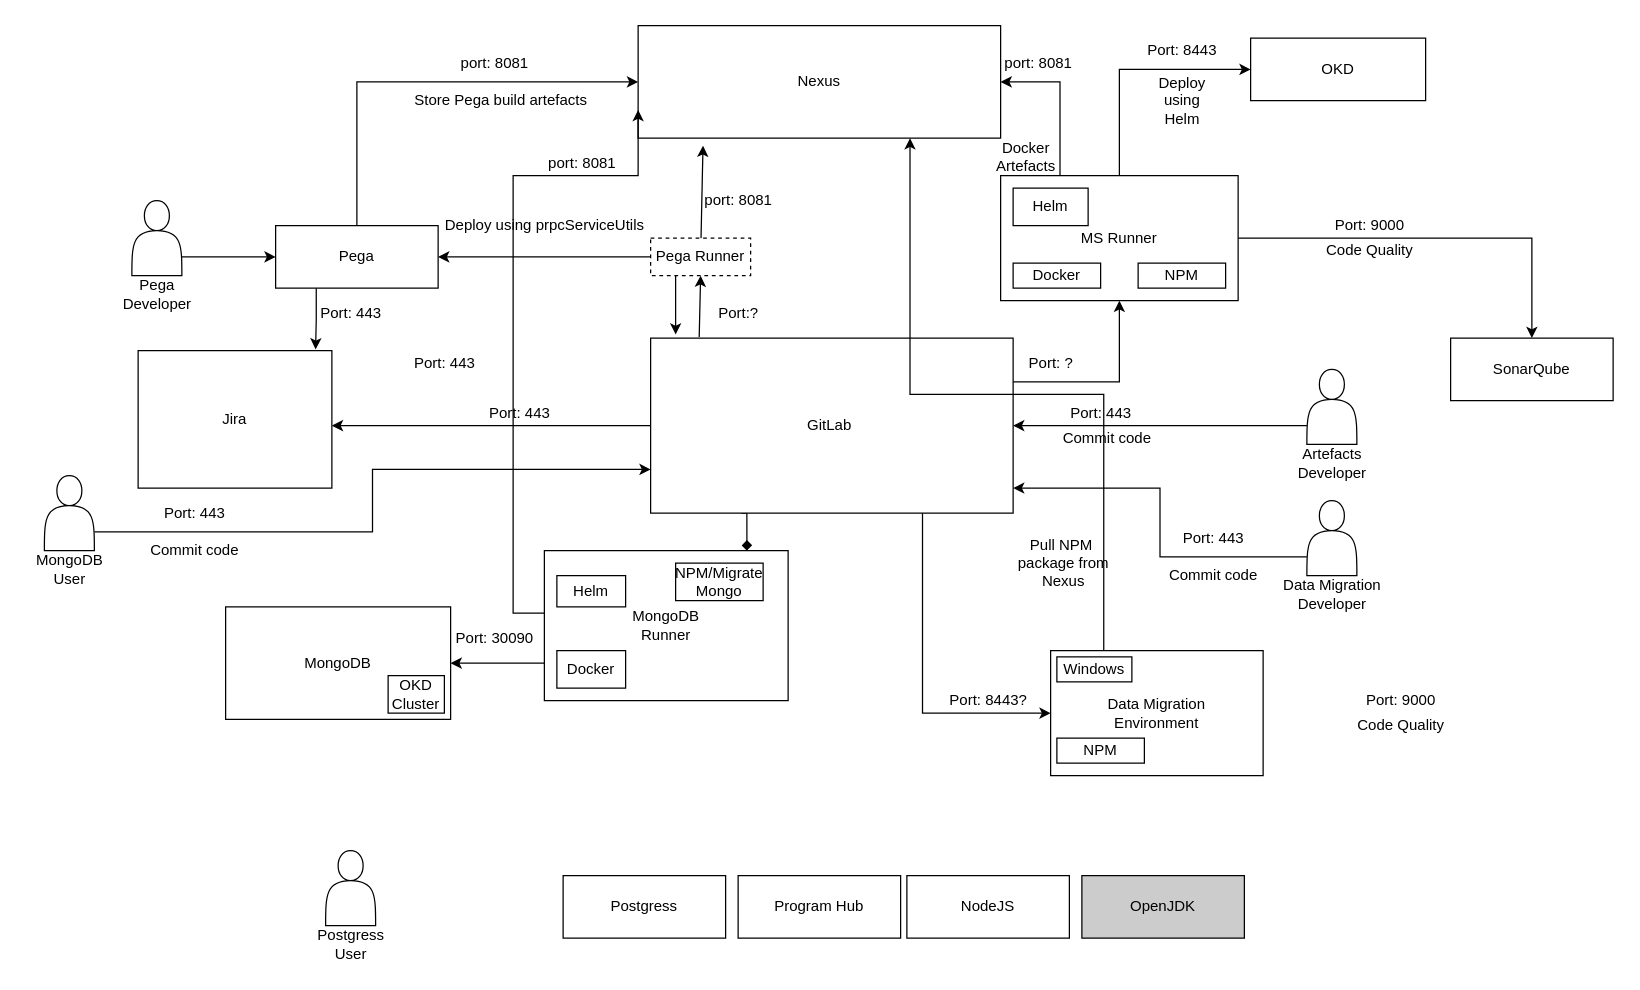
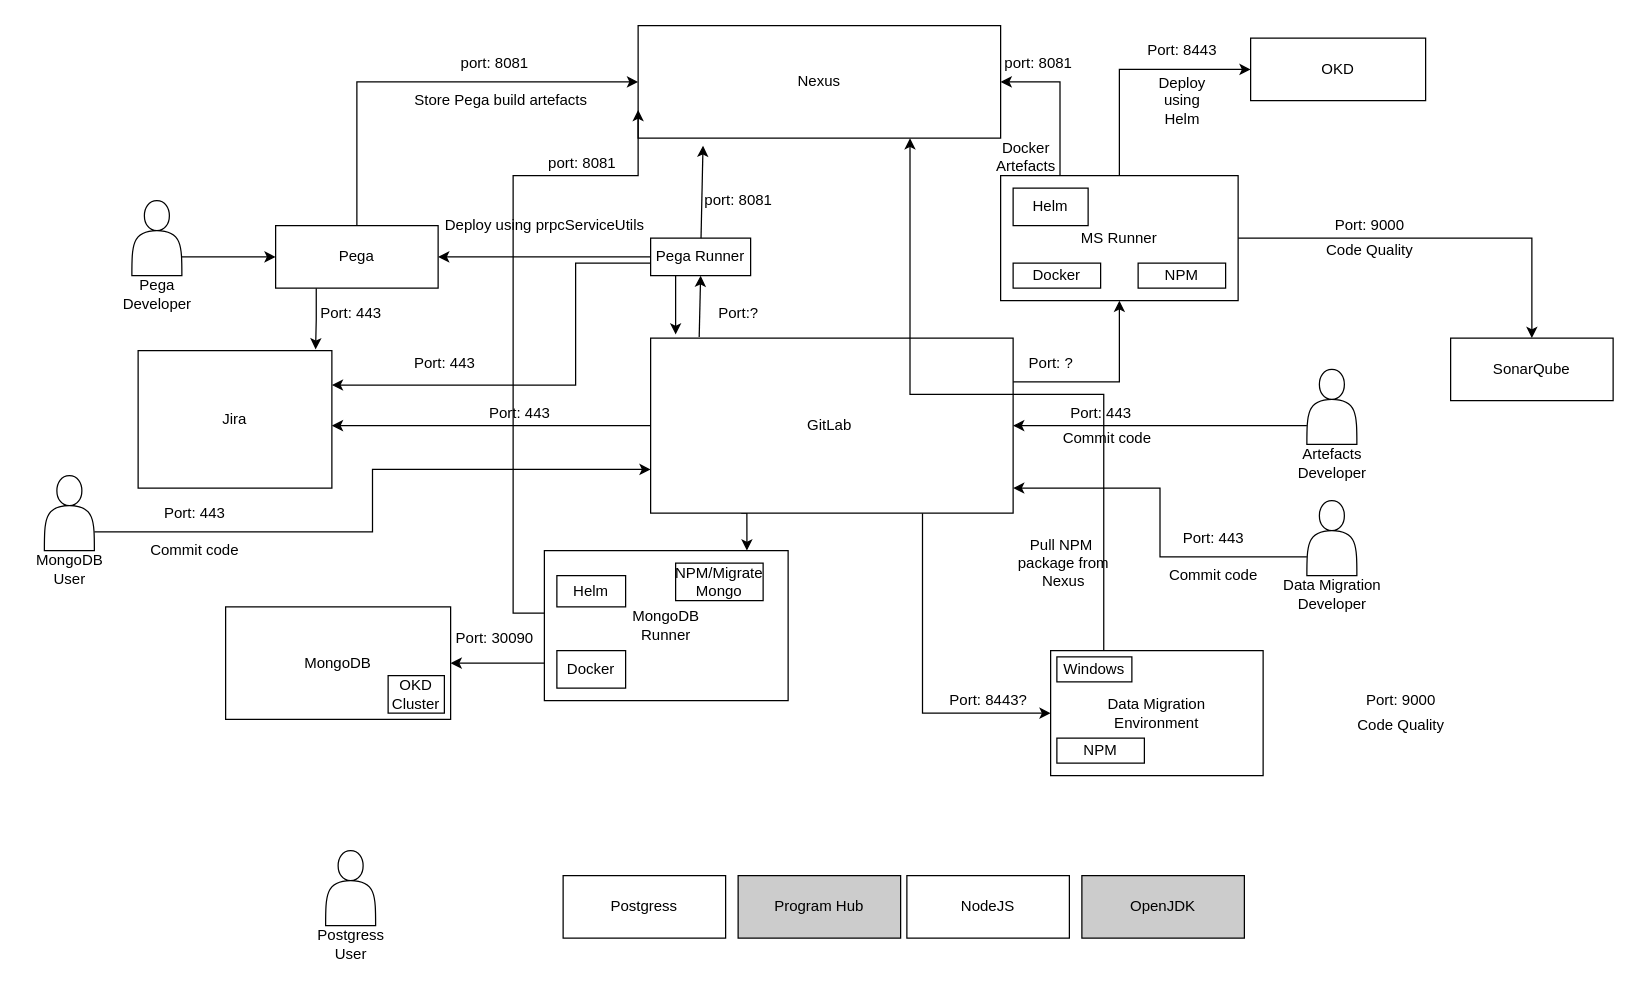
- <mxCell id="40" value="Pega Runner" style="rounded=0;whiteSpace=wrap;html=1;dashed=1;" parent="1" vertex="1"><mxGeometry x="520" y="190" width="80" height="30" as="geometry" /></mxCell>
+ <mxCell id="40" value="Pega Runner" style="rounded=0;whiteSpace=wrap;html=1;" parent="1" vertex="1"><mxGeometry x="520" y="190" width="80" height="30" as="geometry" /></mxCell>
+ <mxCell id="38" style="edgeStyle=orthogonalEdgeStyle;rounded=0;orthogonalLoop=1;jettySize=auto;html=1;exitX=0.25;exitY=1;exitDx=0;exitDy=0;entryX=1;entryY=0.25;entryDx=0;entryDy=0;" parent="1" source="40" target="34" edge="1"><mxGeometry relative="1" as="geometry"><Array as="points"><mxPoint x="540" y="210" /><mxPoint x="460" y="210" /><mxPoint x="460" y="308" /></Array></mxGeometry></mxCell>
- <mxCell id="8" style="edgeStyle=orthogonalEdgeStyle;rounded=0;orthogonalLoop=1;jettySize=auto;html=1;exitX=0.25;exitY=1;exitDx=0;exitDy=0;entryX=0.831;entryY=0;entryDx=0;entryDy=0;entryPerimeter=0;endArrow=diamond;" edge="1" parent="1" source="9" target="72"><mxGeometry relative="1" as="geometry" /></mxCell>
+ <mxCell id="8" style="edgeStyle=orthogonalEdgeStyle;rounded=0;orthogonalLoop=1;jettySize=auto;html=1;exitX=0.25;exitY=1;exitDx=0;exitDy=0;entryX=0.831;entryY=0;entryDx=0;entryDy=0;entryPerimeter=0;" edge="1" parent="1" source="9" target="72"><mxGeometry relative="1" as="geometry" /></mxCell>
- <mxCell id="16" value="Program Hub" style="rounded=0;whiteSpace=wrap;html=1;" parent="1" vertex="1"><mxGeometry x="590" y="700" width="130" height="50" as="geometry" /></mxCell>
+ <mxCell id="16" value="Program Hub" style="rounded=0;whiteSpace=wrap;html=1;fillColor=#cccccc;" parent="1" vertex="1"><mxGeometry x="590" y="700" width="130" height="50" as="geometry" /></mxCell>
